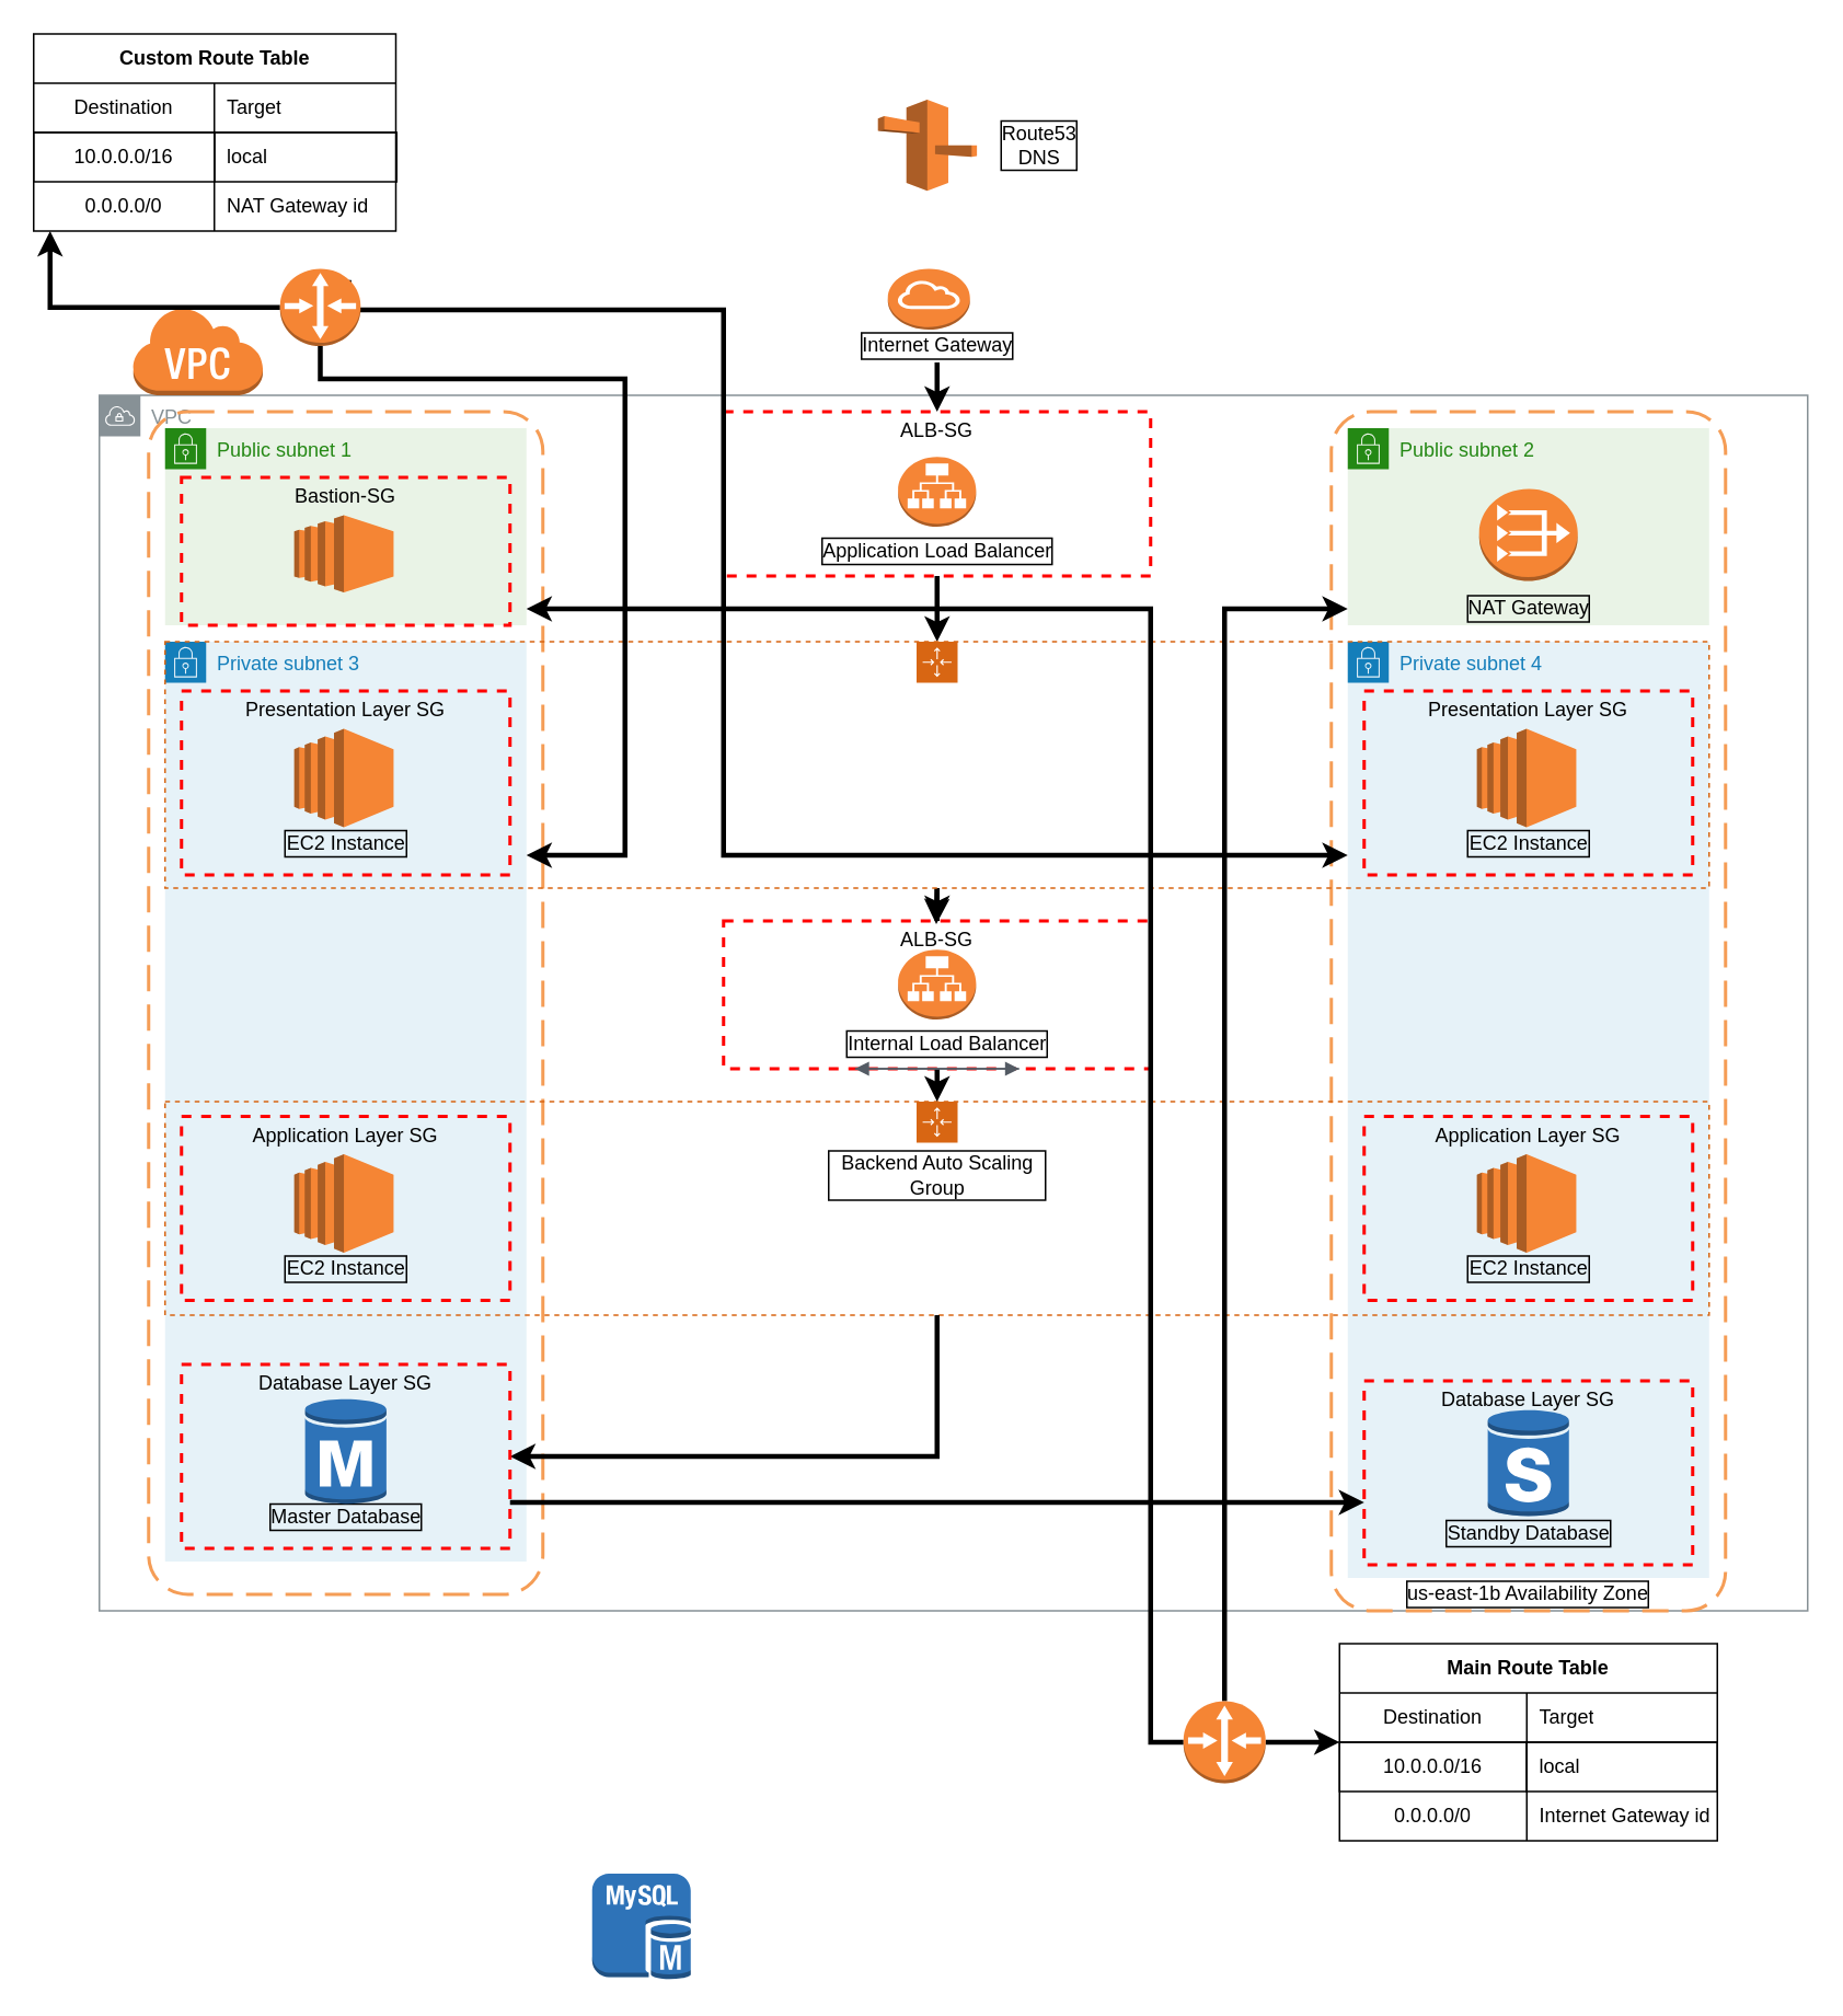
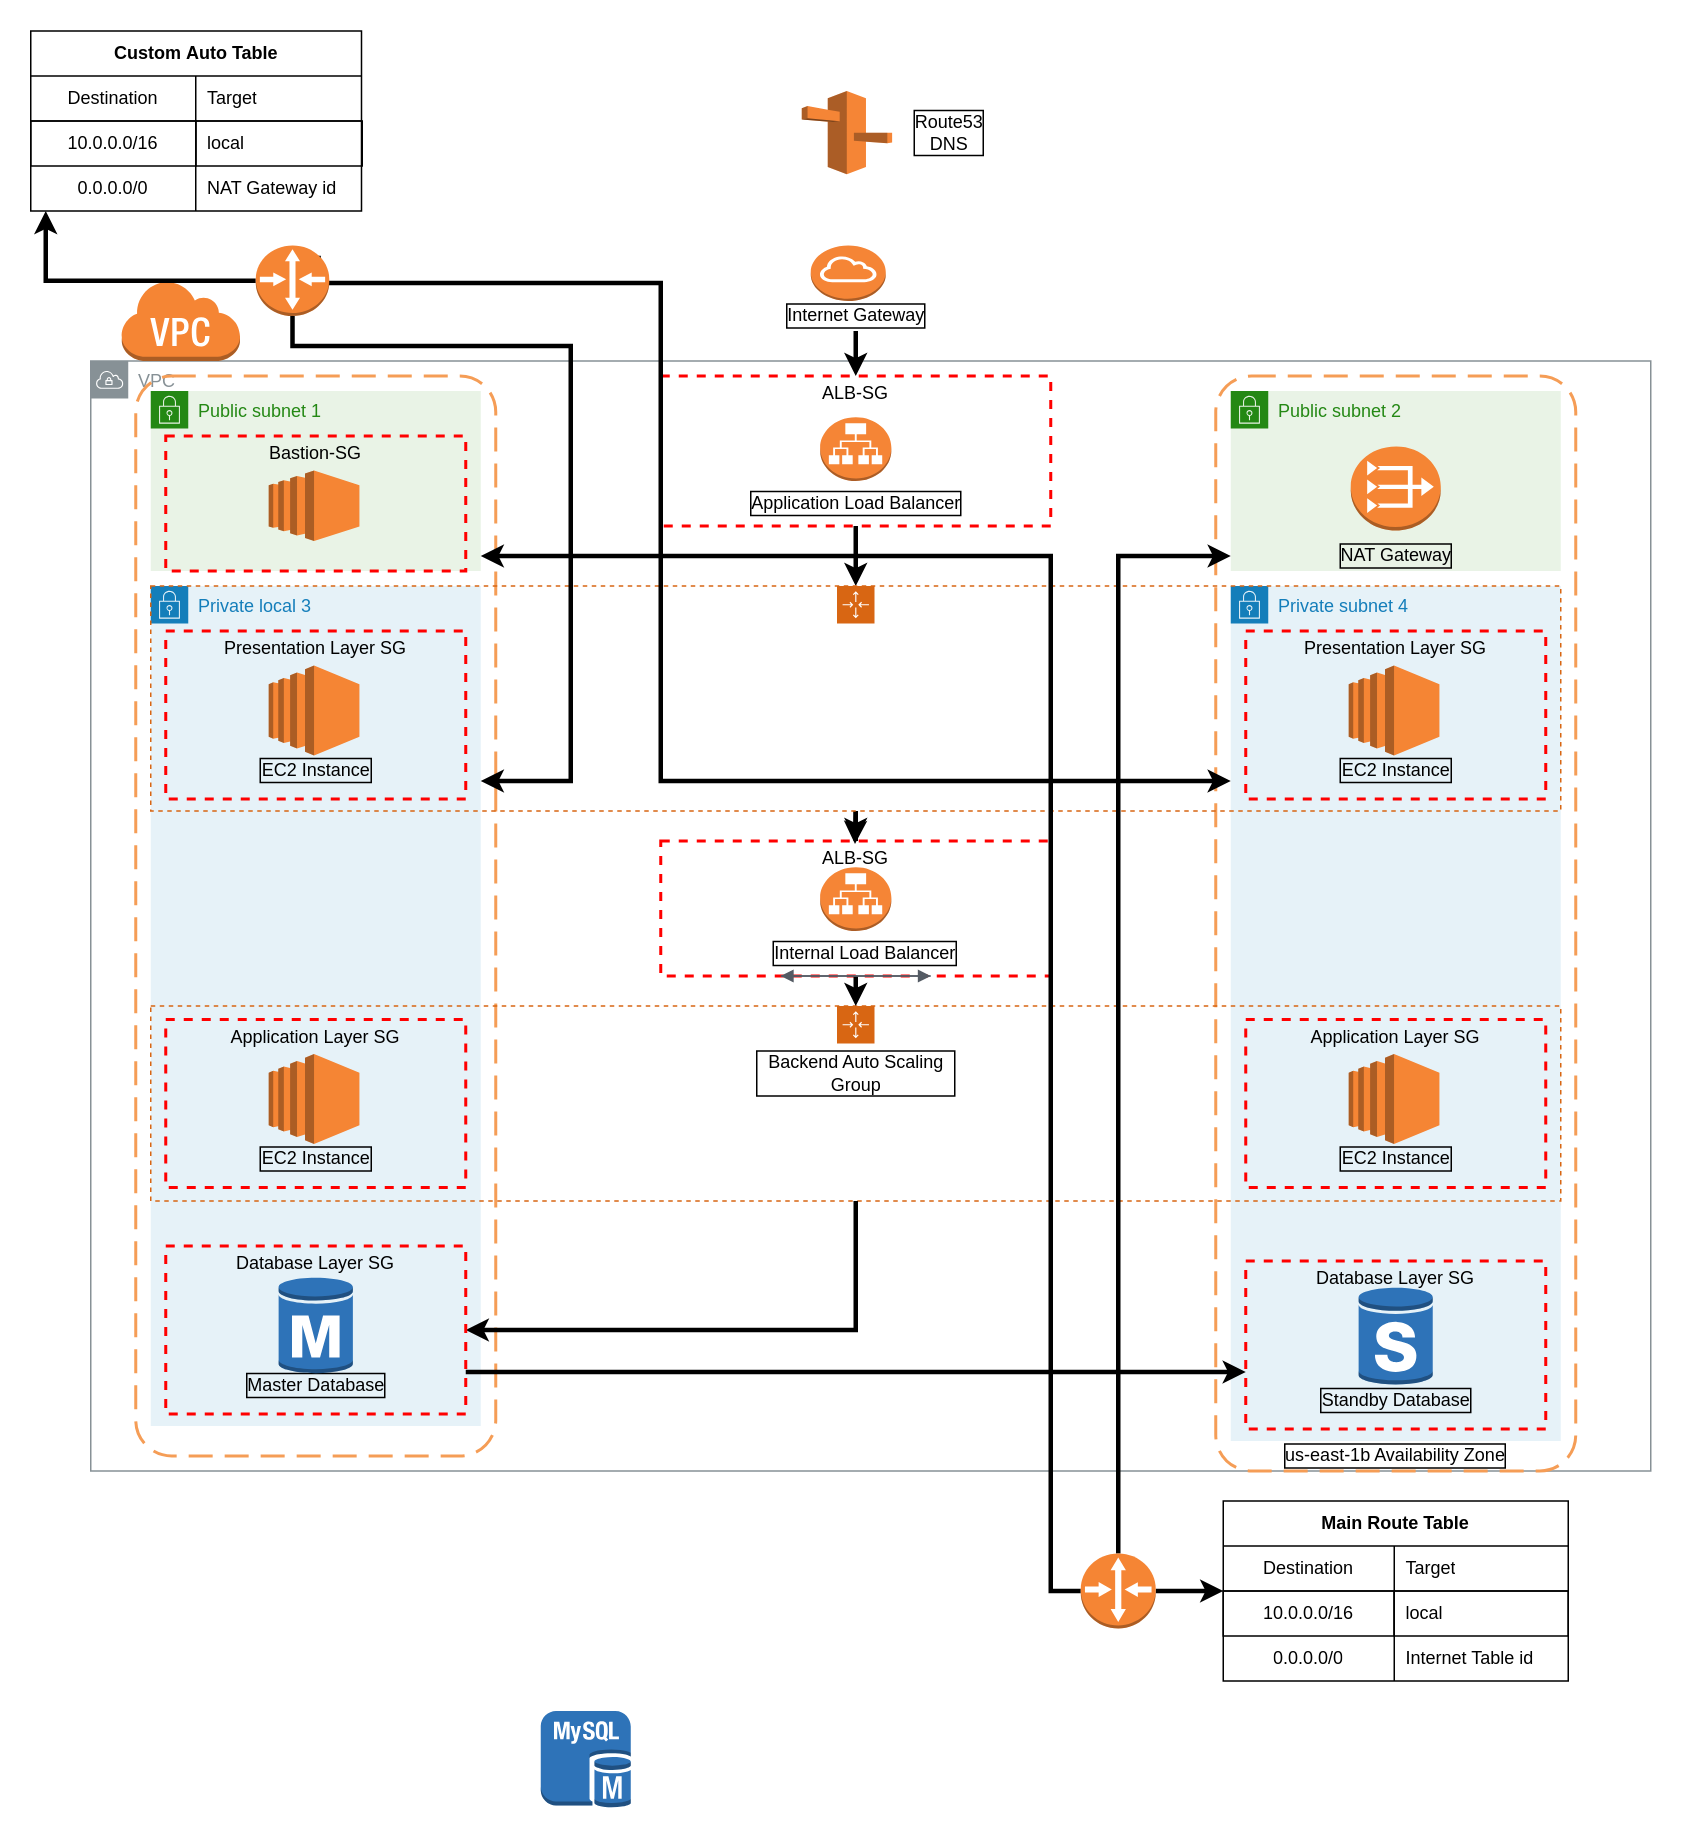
- <mxCell id="53" value="Custom&amp;nbsp;Route Table" style="shape=table;html=1;whiteSpace=wrap;startSize=30;container=1;collapsible=0;childLayout=tableLayout;fixedRows=1;rowLines=0;fontStyle=1;align=center;" parent="1" vertex="1"><mxGeometry x="20" y="20" width="220.5" height="120" as="geometry" /></mxCell>
+ <mxCell id="53" value="Custom&amp;nbsp;Auto Table" style="shape=table;html=1;whiteSpace=wrap;startSize=30;container=1;collapsible=0;childLayout=tableLayout;fixedRows=1;rowLines=0;fontStyle=1;align=center;" parent="1" vertex="1"><mxGeometry x="20" y="20" width="220.5" height="120" as="geometry" /></mxCell>
- <mxCell id="12" value="Private subnet 3" style="points=[[0,0],[0.25,0],[0.5,0],[0.75,0],[1,0],[1,0.25],[1,0.5],[1,0.75],[1,1],[0.75,1],[0.5,1],[0.25,1],[0,1],[0,0.75],[0,0.5],[0,0.25]];outlineConnect=0;gradientColor=none;html=1;whiteSpace=wrap;fontSize=12;fontStyle=0;shape=mxgraph.aws4.group;grIcon=mxgraph.aws4.group_security_group;grStroke=0;strokeColor=#147EBA;fillColor=#E6F2F8;verticalAlign=top;align=left;spacingLeft=30;fontColor=#147EBA;dashed=0;" parent="1" vertex="1"><mxGeometry x="100" y="390" width="220" height="560" as="geometry" /></mxCell>
+ <mxCell id="12" value="Private local 3" style="points=[[0,0],[0.25,0],[0.5,0],[0.75,0],[1,0],[1,0.25],[1,0.5],[1,0.75],[1,1],[0.75,1],[0.5,1],[0.25,1],[0,1],[0,0.75],[0,0.5],[0,0.25]];outlineConnect=0;gradientColor=none;html=1;whiteSpace=wrap;fontSize=12;fontStyle=0;shape=mxgraph.aws4.group;grIcon=mxgraph.aws4.group_security_group;grStroke=0;strokeColor=#147EBA;fillColor=#E6F2F8;verticalAlign=top;align=left;spacingLeft=30;fontColor=#147EBA;dashed=0;" parent="1" vertex="1"><mxGeometry x="100" y="390" width="220" height="560" as="geometry" /></mxCell>
- <mxCell id="72" value="Internet Gateway id" style="shape=partialRectangle;html=1;whiteSpace=wrap;connectable=0;fillColor=none;top=0;left=0;bottom=0;right=0;align=left;spacingLeft=6;overflow=hidden;" parent="70" vertex="1"><mxGeometry x="114" width="116" height="30" as="geometry" /></mxCell>
+ <mxCell id="72" value="Internet Table id" style="shape=partialRectangle;html=1;whiteSpace=wrap;connectable=0;fillColor=none;top=0;left=0;bottom=0;right=0;align=left;spacingLeft=6;overflow=hidden;" parent="70" vertex="1"><mxGeometry x="114" width="116" height="30" as="geometry" /></mxCell>
